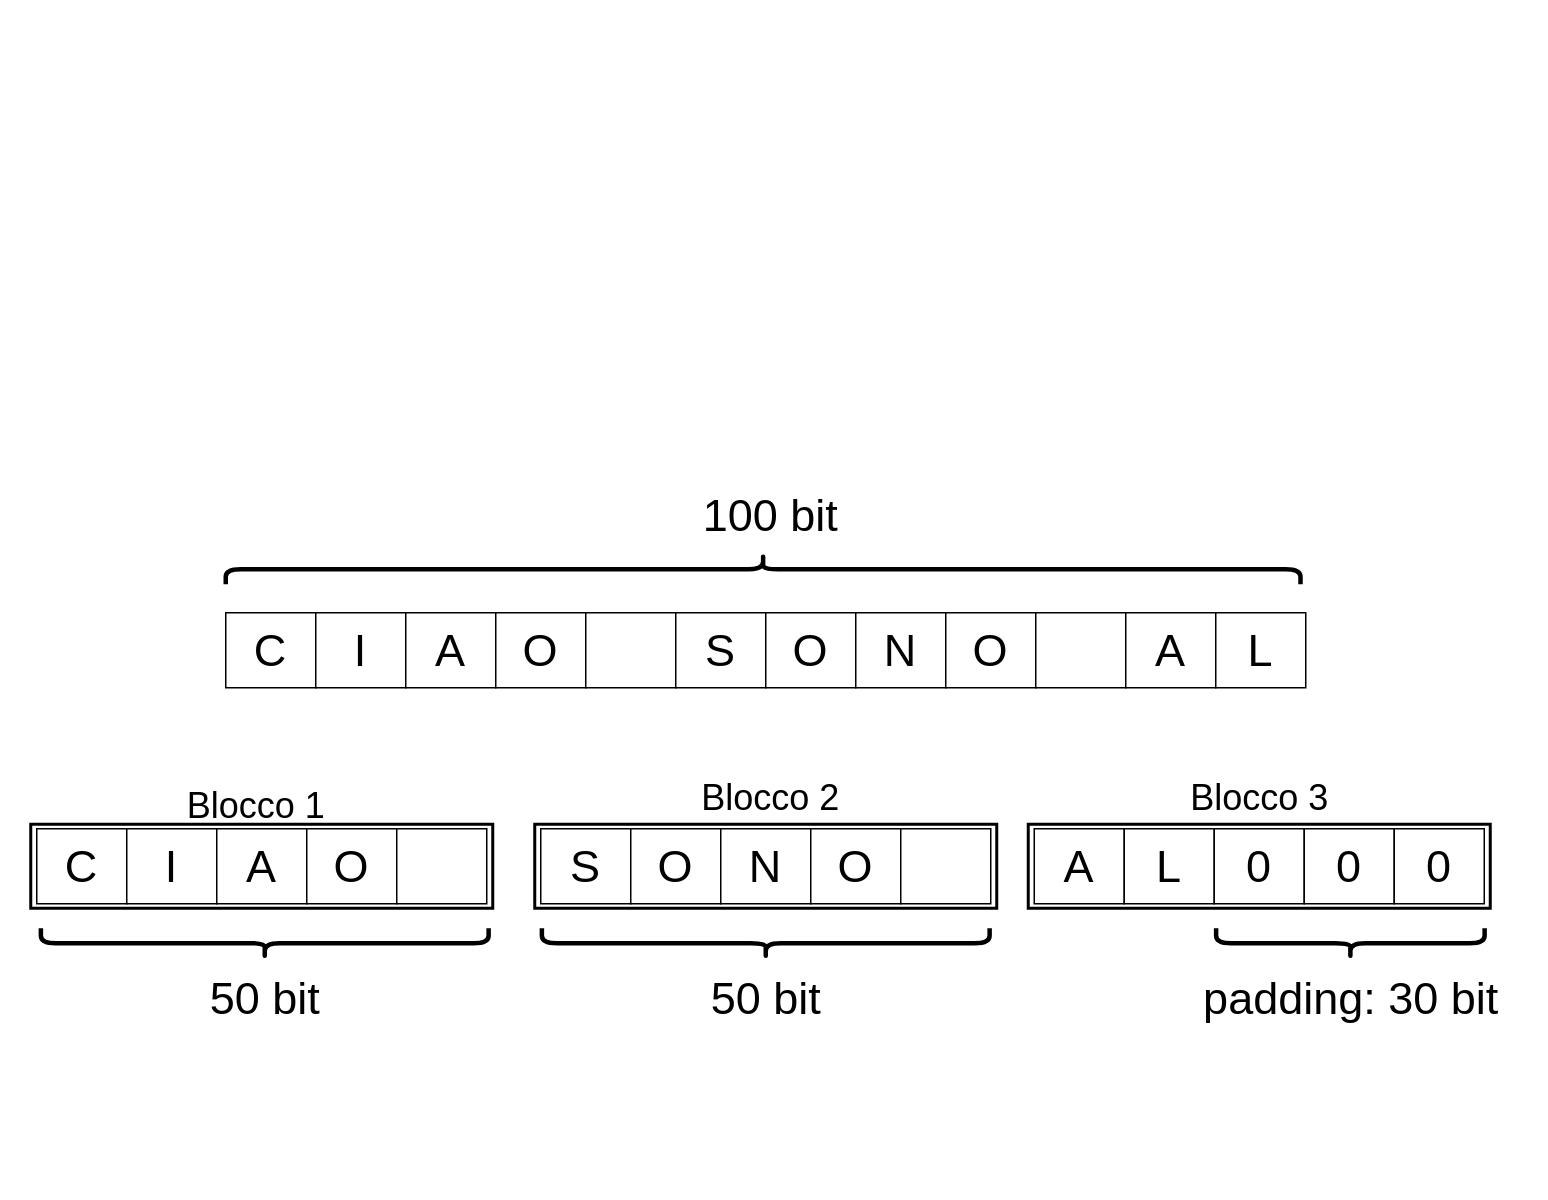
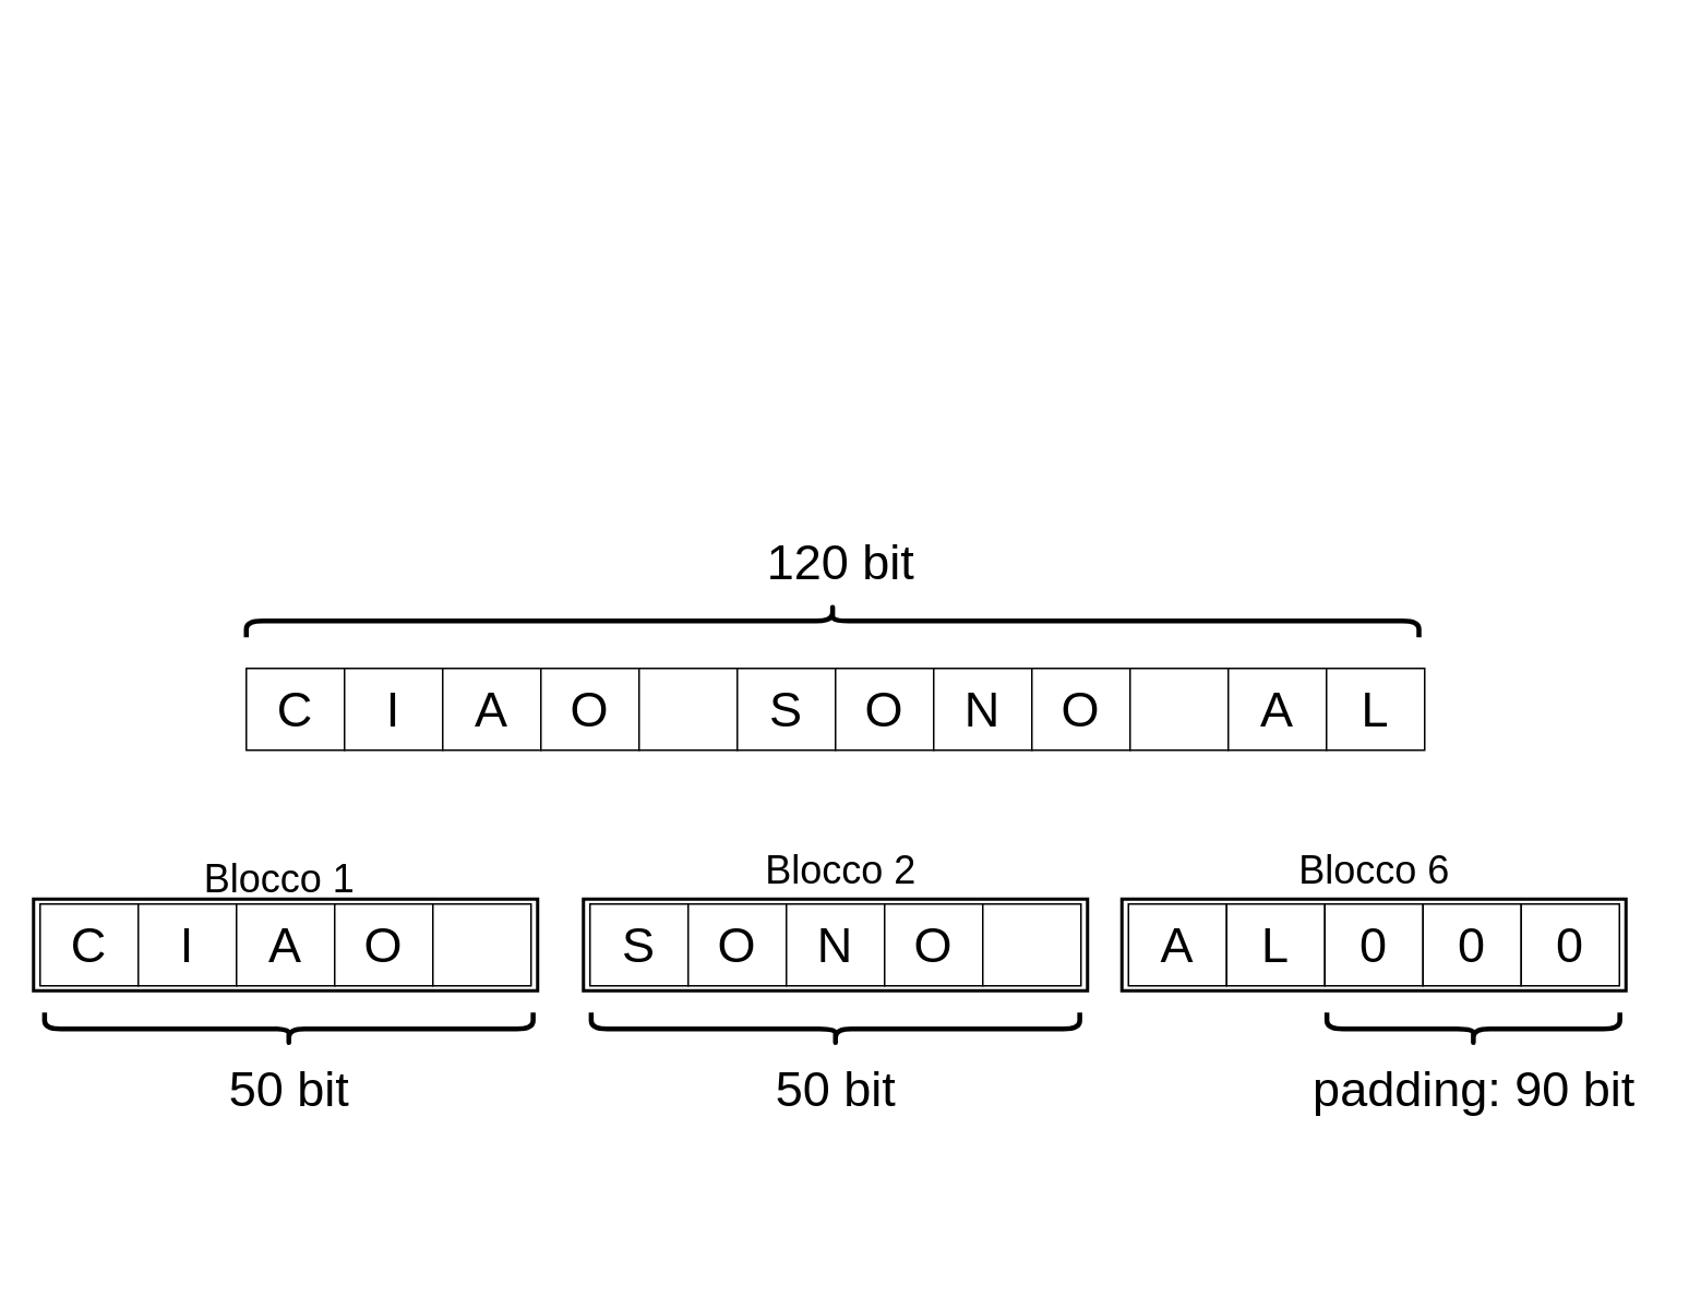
- <mxCell id="18" value="&lt;font style=&quot;font-size: 30px;&quot;&gt;100 bit&lt;/font&gt;" style="text;html=1;align=center;verticalAlign=middle;resizable=0;points=[];autosize=1;strokeColor=none;fillColor=none;" vertex="1" parent="1"><mxGeometry x="458" y="318" width="110" height="50" as="geometry" /></mxCell>
+ <mxCell id="18" value="&lt;font style=&quot;font-size: 30px;&quot;&gt;120 bit&lt;/font&gt;" style="text;html=1;align=center;verticalAlign=middle;resizable=0;points=[];autosize=1;strokeColor=none;fillColor=none;" vertex="1" parent="1"><mxGeometry x="458" y="318" width="110" height="50" as="geometry" /></mxCell>
- <mxCell id="36" value="&lt;font style=&quot;font-size: 24px;&quot;&gt;Blocco 3&lt;/font&gt;" style="text;html=1;align=center;verticalAlign=middle;resizable=0;points=[];autosize=1;strokeColor=none;fillColor=none;" vertex="1" parent="1"><mxGeometry x="779" y="512" width="120" height="40" as="geometry" /></mxCell>
+ <mxCell id="36" value="&lt;font style=&quot;font-size: 24px;&quot;&gt;Blocco 6&lt;/font&gt;" style="text;html=1;align=center;verticalAlign=middle;resizable=0;points=[];autosize=1;strokeColor=none;fillColor=none;" vertex="1" parent="1"><mxGeometry x="779" y="512" width="120" height="40" as="geometry" /></mxCell>
- <mxCell id="42" value="&lt;font style=&quot;font-size: 30px;&quot;&gt;padding: 30 bit&lt;/font&gt;" style="text;html=1;align=center;verticalAlign=middle;resizable=0;points=[];autosize=1;strokeColor=none;fillColor=none;" vertex="1" parent="1"><mxGeometry x="789.75" y="640" width="220" height="50" as="geometry" /></mxCell>
+ <mxCell id="42" value="&lt;font style=&quot;font-size: 30px;&quot;&gt;padding: 90 bit&lt;/font&gt;" style="text;html=1;align=center;verticalAlign=middle;resizable=0;points=[];autosize=1;strokeColor=none;fillColor=none;" vertex="1" parent="1"><mxGeometry x="789.75" y="640" width="220" height="50" as="geometry" /></mxCell>
